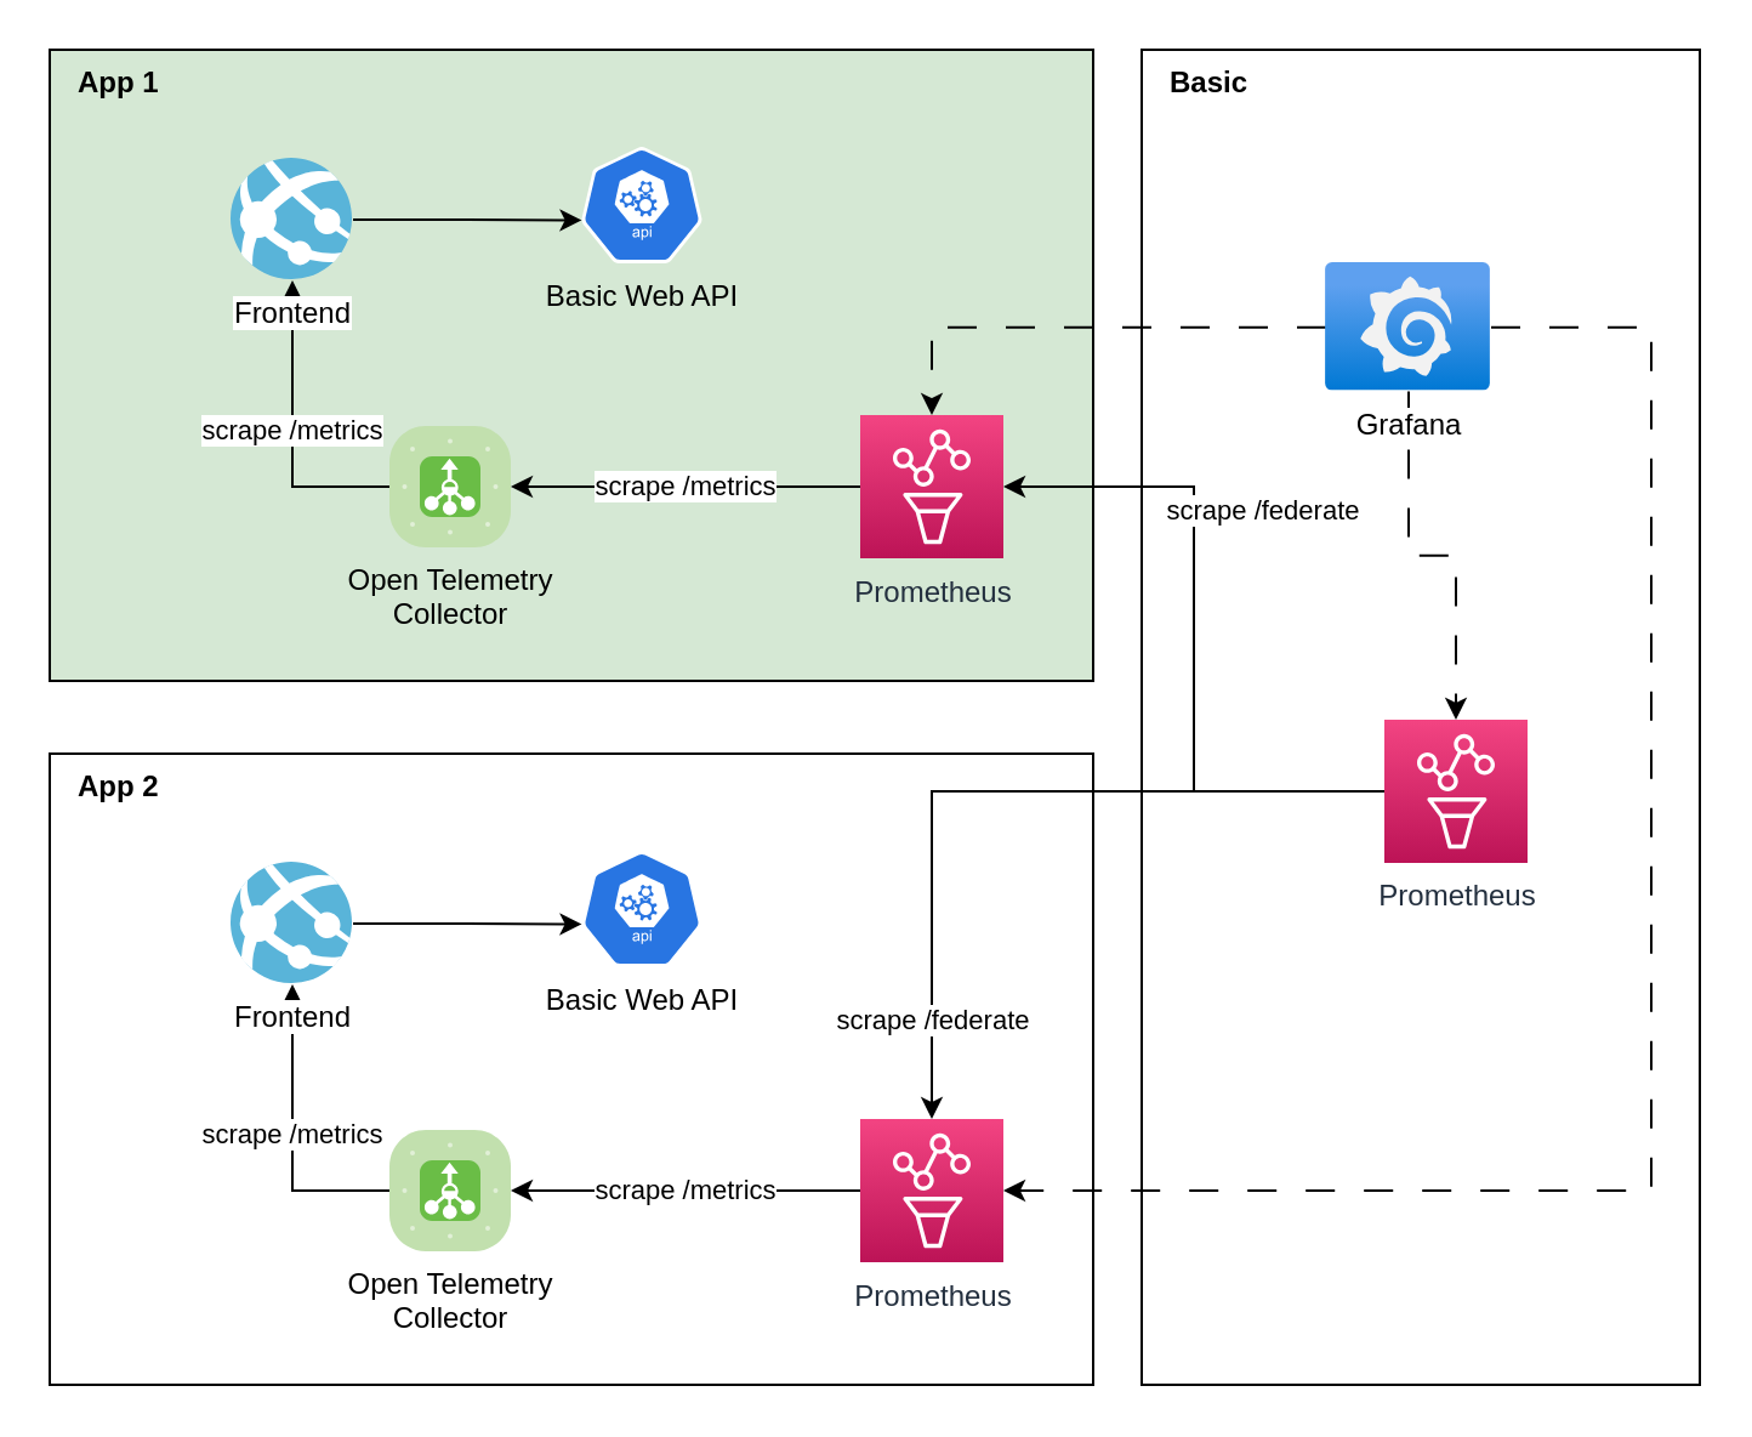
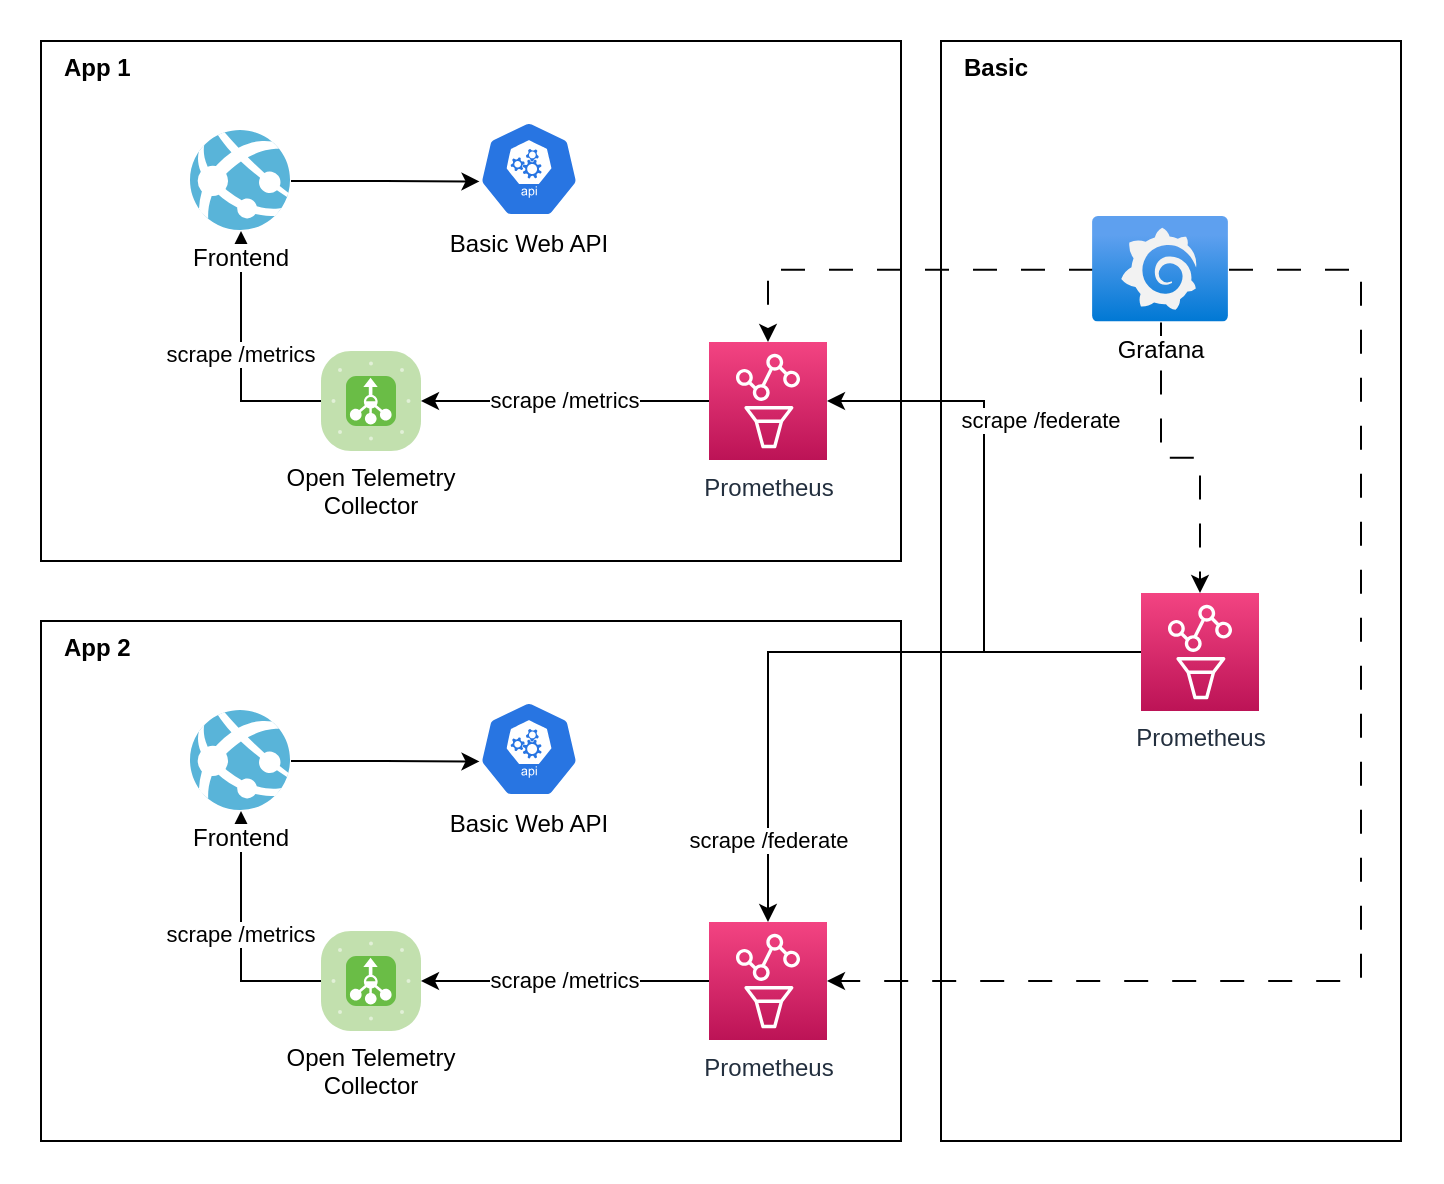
- <mxCell id="2" value="App 1" style="rounded=0;whiteSpace=wrap;html=1;align=left;verticalAlign=top;spacingLeft=10;fontStyle=1;fillColor=#d5e8d4;" vertex="1" parent="1"><mxGeometry x="20" y="20" width="430" height="260" as="geometry" /></mxCell>
+ <mxCell id="2" value="App 1" style="rounded=0;whiteSpace=wrap;html=1;align=left;verticalAlign=top;spacingLeft=10;fontStyle=1" vertex="1" parent="1"><mxGeometry x="20" y="20" width="430" height="260" as="geometry" /></mxCell>
